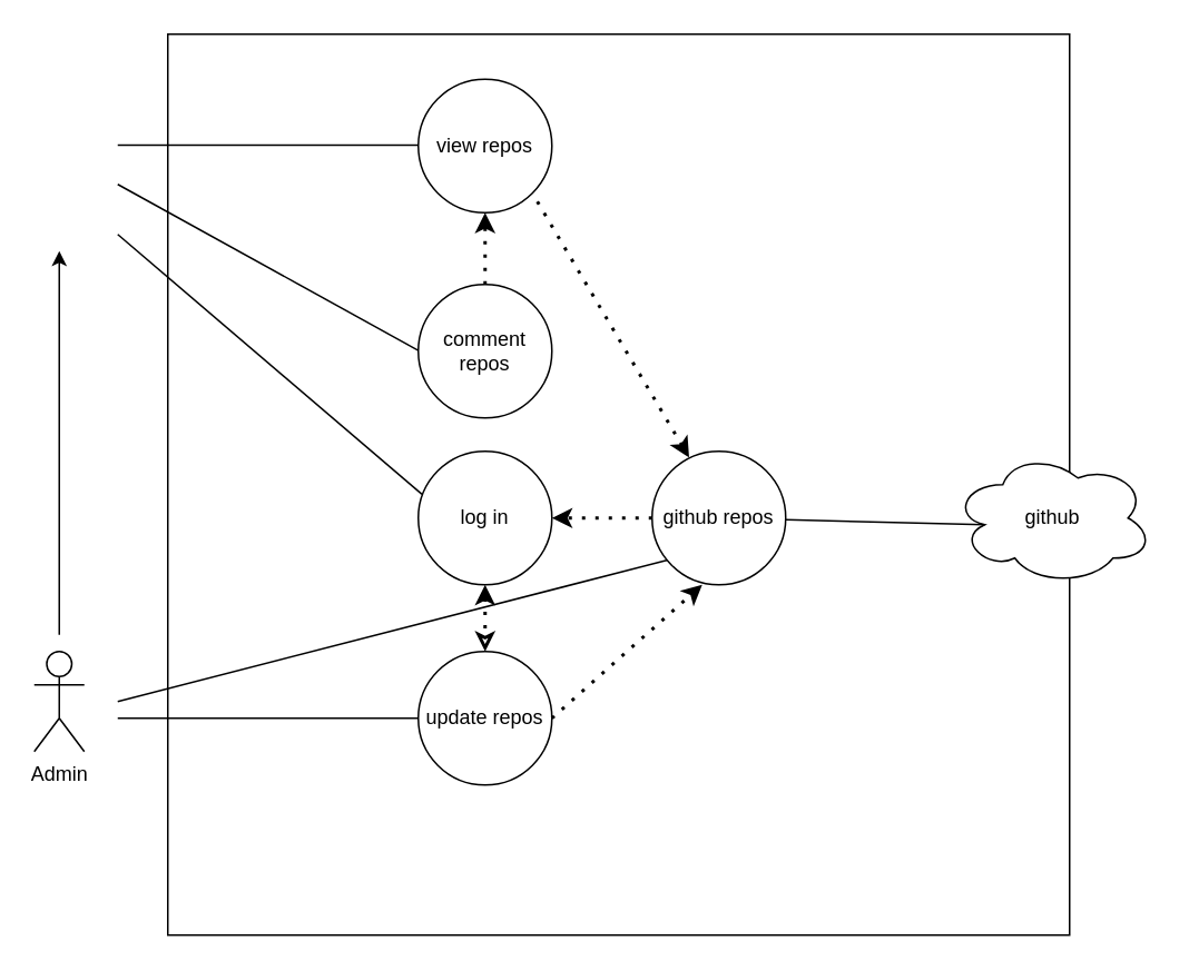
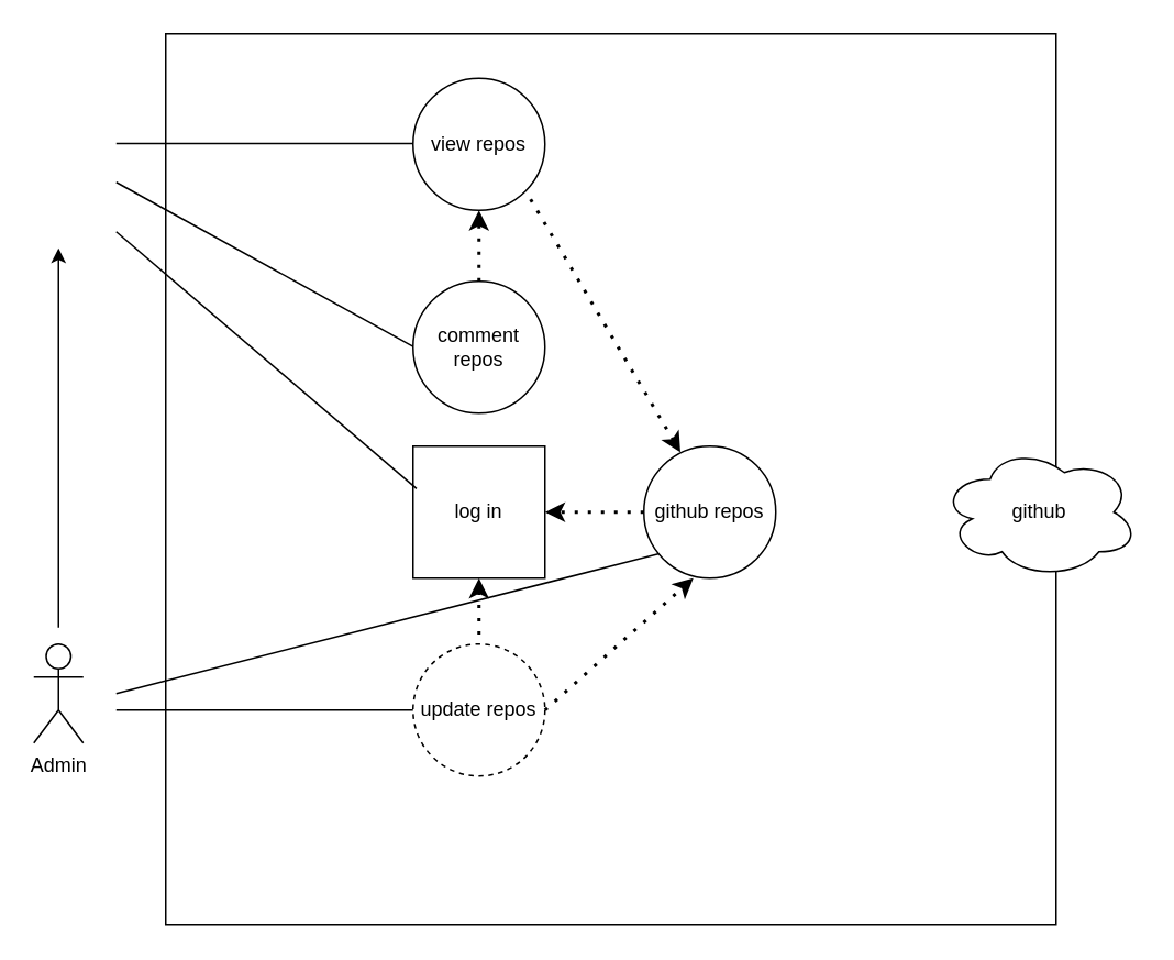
- <mxCell id="17" value="&lt;div&gt;log in&lt;/div&gt;" style="ellipse;whiteSpace=wrap;html=1;aspect=fixed;" vertex="1" parent="1"><mxGeometry x="250" y="270" width="80" height="80" as="geometry" /></mxCell>
+ <mxCell id="17" value="&lt;div&gt;log in&lt;/div&gt;" style="whiteSpace=wrap;html=1;aspect=fixed;rounded=0;" vertex="1" parent="1"><mxGeometry x="250" y="270" width="80" height="80" as="geometry" /></mxCell>
- <mxCell id="11" value="" style="endArrow=none;html=1;rounded=0;exitX=0.16;exitY=0.55;exitDx=0;exitDy=0;exitPerimeter=0;endFill=0;" parent="1" source="4" edge="1" target="21"><mxGeometry width="50" height="50" relative="1" as="geometry"><mxPoint x="270" y="230" as="sourcePoint" /><mxPoint x="460" y="312.5" as="targetPoint" /></mxGeometry></mxCell>
- <mxCell id="20" value="" style="endArrow=classic;dashed=1;html=1;dashPattern=1 3;strokeWidth=2;rounded=0;exitX=0.5;exitY=1;exitDx=0;exitDy=0;entryX=0.5;entryY=0;entryDx=0;entryDy=0;endFill=0;startArrow=classic;startFill=1;" edge="1" parent="1" source="17" target="6"><mxGeometry width="50" height="50" relative="1" as="geometry"><mxPoint x="410" y="320" as="sourcePoint" /><mxPoint x="340" y="320" as="targetPoint" /></mxGeometry></mxCell>
+ <mxCell id="20" value="" style="endArrow=none;dashed=1;html=1;dashPattern=1 3;strokeWidth=2;rounded=0;exitX=0.5;exitY=1;exitDx=0;exitDy=0;entryX=0.5;entryY=0;entryDx=0;entryDy=0;endFill=0;startArrow=classic;startFill=1;" edge="1" parent="1" source="17" target="6"><mxGeometry width="50" height="50" relative="1" as="geometry"><mxPoint x="410" y="320" as="sourcePoint" /><mxPoint x="340" y="320" as="targetPoint" /></mxGeometry></mxCell>
- <mxCell id="6" value="update repos" style="ellipse;whiteSpace=wrap;html=1;aspect=fixed;" parent="1" vertex="1"><mxGeometry x="250" y="390" width="80" height="80" as="geometry" /></mxCell>
+ <mxCell id="6" value="update repos" style="ellipse;whiteSpace=wrap;html=1;aspect=fixed;dashed=1;" parent="1" vertex="1"><mxGeometry x="250" y="390" width="80" height="80" as="geometry" /></mxCell>
